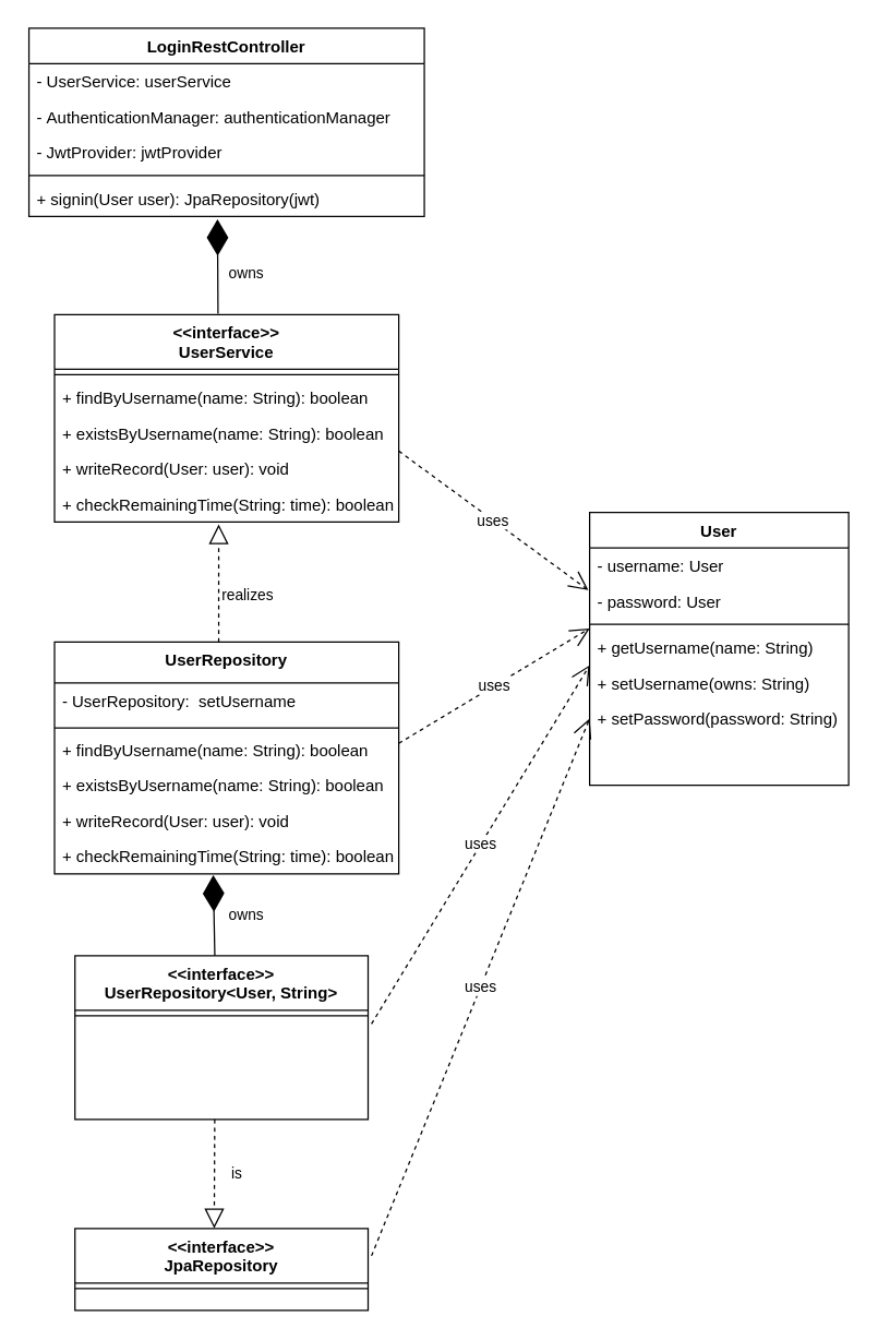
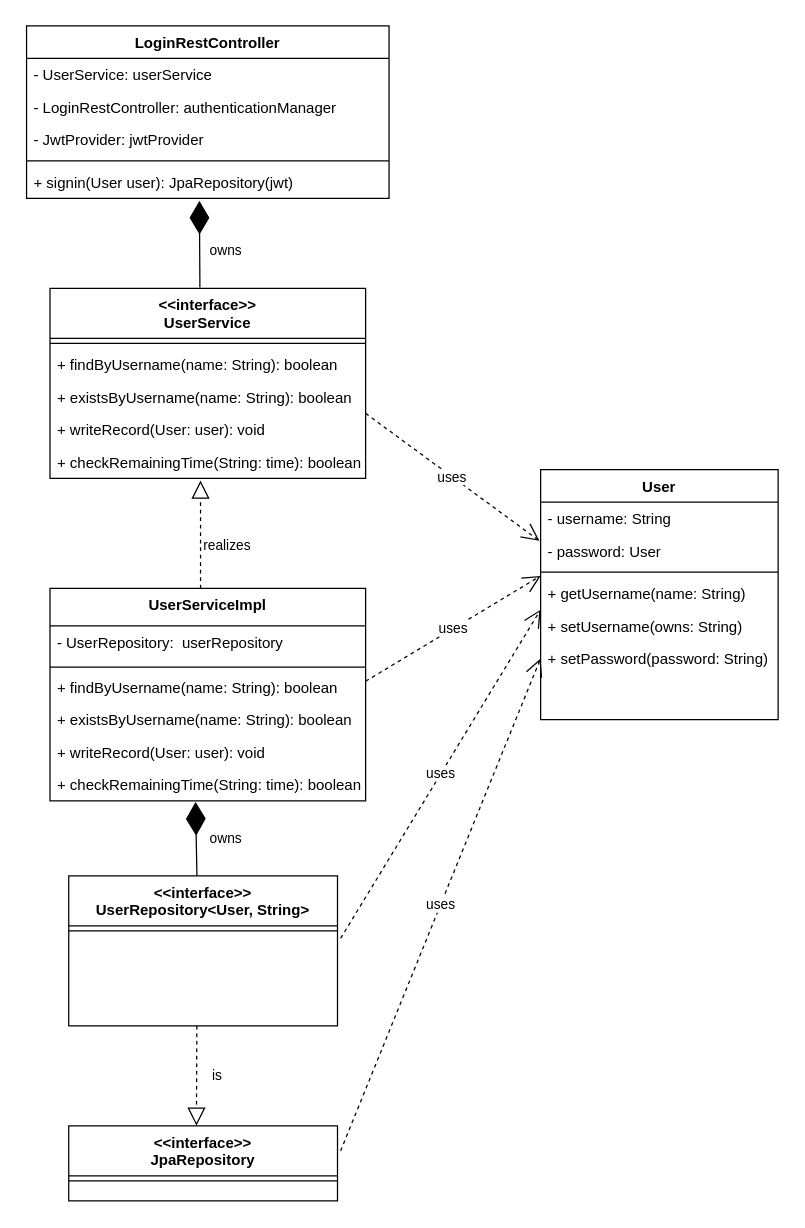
- <mxCell id="4" value="- AuthenticationManager: authenticationManager" style="text;align=left;verticalAlign=top;spacingLeft=4;spacingRight=4;overflow=hidden;rotatable=0;points=[[0,0.5],[1,0.5]];portConstraint=eastwest;rounded=0;shadow=0;html=0;" parent="2" vertex="1"><mxGeometry y="52" width="290" height="26" as="geometry" /></mxCell>
+ <mxCell id="4" value="- LoginRestController: authenticationManager" style="text;align=left;verticalAlign=top;spacingLeft=4;spacingRight=4;overflow=hidden;rotatable=0;points=[[0,0.5],[1,0.5]];portConstraint=eastwest;rounded=0;shadow=0;html=0;" parent="2" vertex="1"><mxGeometry y="52" width="290" height="26" as="geometry" /></mxCell>
- <mxCell id="15" value="- username: User" style="text;align=left;verticalAlign=top;spacingLeft=4;spacingRight=4;overflow=hidden;rotatable=0;points=[[0,0.5],[1,0.5]];portConstraint=eastwest;" parent="14" vertex="1"><mxGeometry y="26" width="190" height="26" as="geometry" /></mxCell>
+ <mxCell id="15" value="- username: String" style="text;align=left;verticalAlign=top;spacingLeft=4;spacingRight=4;overflow=hidden;rotatable=0;points=[[0,0.5],[1,0.5]];portConstraint=eastwest;" parent="14" vertex="1"><mxGeometry y="26" width="190" height="26" as="geometry" /></mxCell>
- <mxCell id="21" value="UserRepository" style="swimlane;fontStyle=1;align=center;verticalAlign=top;childLayout=stackLayout;horizontal=1;startSize=30;horizontalStack=0;resizeParent=1;resizeLast=0;collapsible=1;marginBottom=0;rounded=0;shadow=0;strokeWidth=1;" parent="1" vertex="1"><mxGeometry x="39.5" y="470" width="252.5" height="170" as="geometry"><mxRectangle x="130" y="380" width="160" height="26" as="alternateBounds" /></mxGeometry></mxCell>
+ <mxCell id="21" value="UserServiceImpl" style="swimlane;fontStyle=1;align=center;verticalAlign=top;childLayout=stackLayout;horizontal=1;startSize=30;horizontalStack=0;resizeParent=1;resizeLast=0;collapsible=1;marginBottom=0;rounded=0;shadow=0;strokeWidth=1;" parent="1" vertex="1"><mxGeometry x="39.5" y="470" width="252.5" height="170" as="geometry"><mxRectangle x="130" y="380" width="160" height="26" as="alternateBounds" /></mxGeometry></mxCell>
- <mxCell id="22" value="- UserRepository:  setUsername" style="text;align=left;verticalAlign=top;spacingLeft=4;spacingRight=4;overflow=hidden;rotatable=0;points=[[0,0.5],[1,0.5]];portConstraint=eastwest;fontStyle=0" parent="21" vertex="1"><mxGeometry y="30" width="252.5" height="30" as="geometry" /></mxCell>
+ <mxCell id="22" value="- UserRepository:  userRepository" style="text;align=left;verticalAlign=top;spacingLeft=4;spacingRight=4;overflow=hidden;rotatable=0;points=[[0,0.5],[1,0.5]];portConstraint=eastwest;fontStyle=0" parent="21" vertex="1"><mxGeometry y="30" width="252.5" height="30" as="geometry" /></mxCell>
